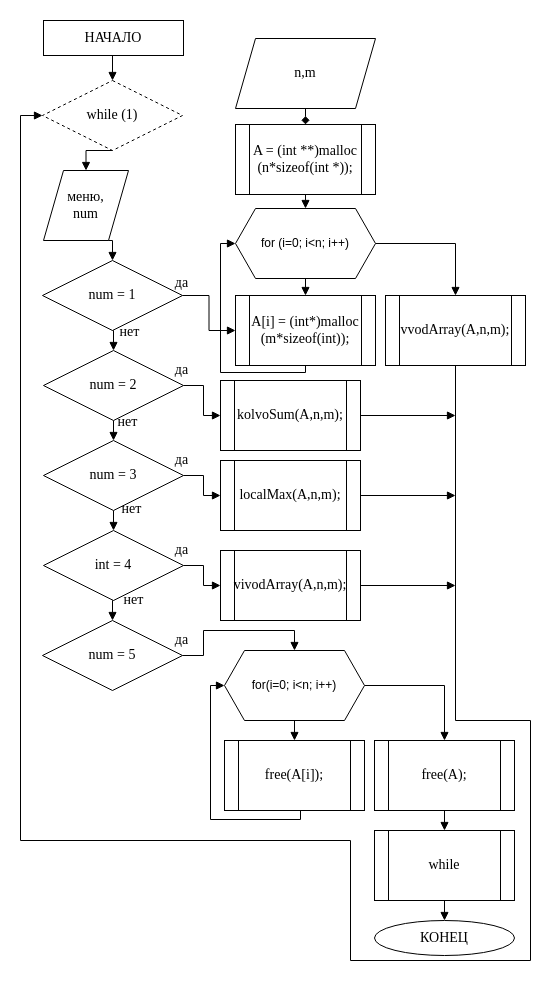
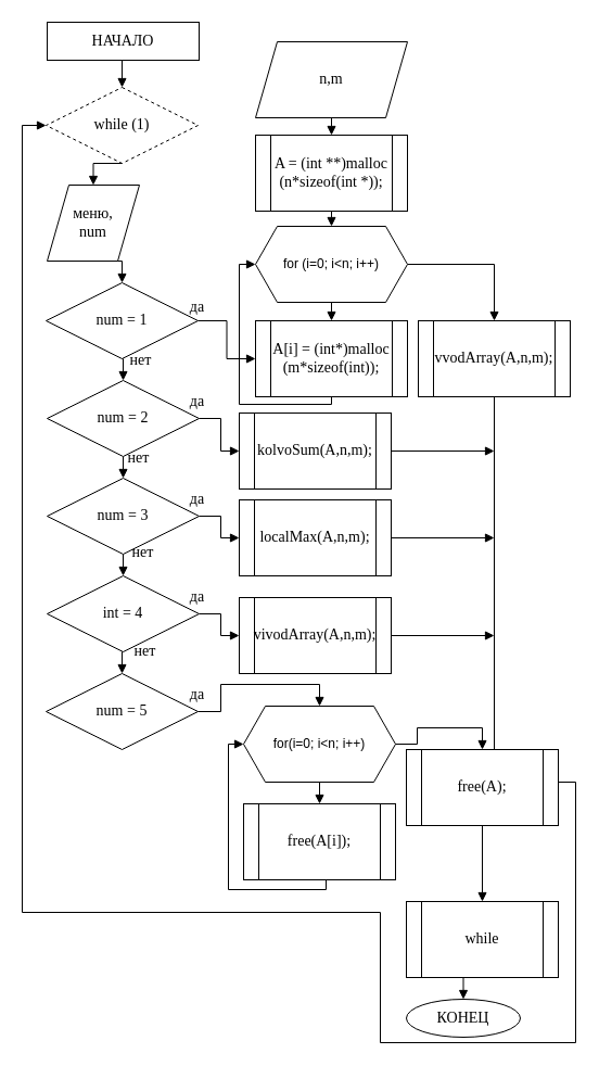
- <mxCell id="41" style="edgeStyle=orthogonalEdgeStyle;rounded=0;orthogonalLoop=1;jettySize=auto;html=1;exitX=0.5;exitY=1;exitDx=0;exitDy=0;endArrow=diamond;endFill=1;entryX=0.5;entryY=0;entryDx=0;entryDy=0;" edge="1" parent="1" source="42" target="44"><mxGeometry relative="1" as="geometry"><mxPoint x="306" y="122" as="targetPoint" /></mxGeometry></mxCell>
+ <mxCell id="41" style="edgeStyle=orthogonalEdgeStyle;rounded=0;orthogonalLoop=1;jettySize=auto;html=1;exitX=0.5;exitY=1;exitDx=0;exitDy=0;endArrow=block;endFill=1;entryX=0.5;entryY=0;entryDx=0;entryDy=0;" edge="1" parent="1" source="42" target="44"><mxGeometry relative="1" as="geometry"><mxPoint x="306" y="122" as="targetPoint" /></mxGeometry></mxCell>
- <mxCell id="57" value="free(A);" style="shape=process;whiteSpace=wrap;html=1;backgroundOutline=1;strokeWidth=1;fontFamily=Times New Roman;fontSize=14;" vertex="1" parent="1"><mxGeometry x="374" y="740" width="140" height="70" as="geometry" /></mxCell>
+ <mxCell id="57" value="free(A);" style="shape=process;whiteSpace=wrap;html=1;backgroundOutline=1;strokeWidth=1;fontFamily=Times New Roman;fontSize=14;" vertex="1" parent="1"><mxGeometry x="374" y="690" width="140" height="70" as="geometry" /></mxCell>
- <mxCell id="32" value="КОНЕЦ" style="ellipse;whiteSpace=wrap;html=1;fontSize=14;fontFamily=Times New Roman;labelBorderColor=none;strokeWidth=1;" vertex="1" parent="1"><mxGeometry x="374" y="920" width="140" height="35" as="geometry" /></mxCell>
+ <mxCell id="32" value="КОНЕЦ" style="ellipse;whiteSpace=wrap;html=1;fontSize=14;fontFamily=Times New Roman;labelBorderColor=none;strokeWidth=1;" vertex="1" parent="1"><mxGeometry x="374" y="920" width="105" height="35" as="geometry" /></mxCell>
